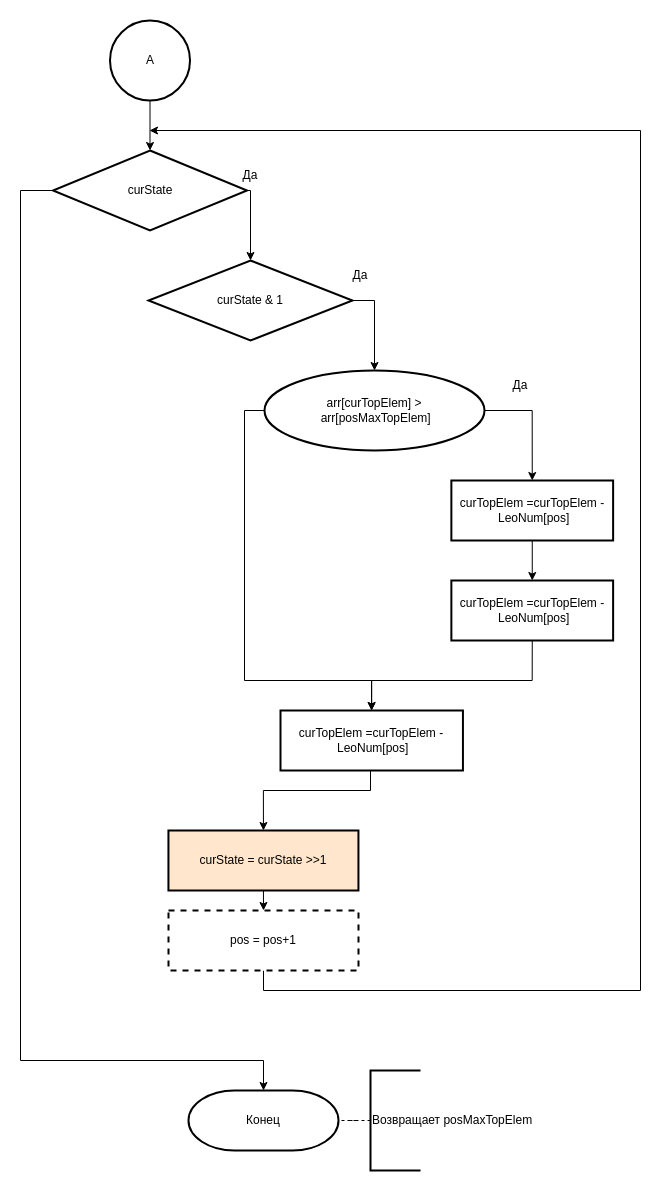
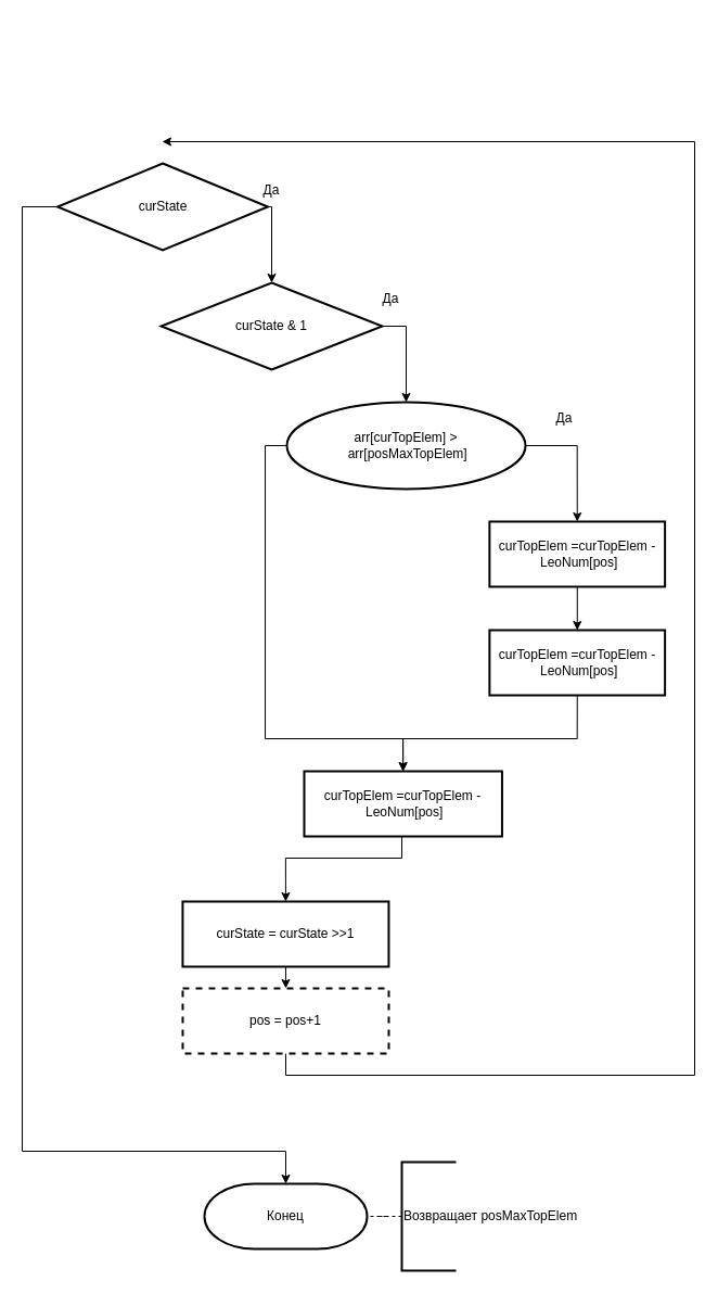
- <mxCell id="4" value="А" style="ellipse;whiteSpace=wrap;html=1;aspect=fixed;strokeWidth=2;" parent="1" vertex="1"><mxGeometry x="109.51" y="20" width="80" height="80" as="geometry" /></mxCell>
- <mxCell id="3" style="edgeStyle=orthogonalEdgeStyle;rounded=0;orthogonalLoop=1;jettySize=auto;html=1;entryX=0.5;entryY=0;entryDx=0;entryDy=0;" parent="1" source="4" target="24" edge="1"><mxGeometry relative="1" as="geometry" /></mxCell>
- <mxCell id="8" value="curState = curState &amp;gt;&amp;gt;1" style="rounded=0;whiteSpace=wrap;html=1;absoluteArcSize=1;arcSize=14;strokeWidth=2;fillColor=#ffe6cc;" parent="1" vertex="1"><mxGeometry x="167.94" y="830" width="190" height="60" as="geometry" /></mxCell>
+ <mxCell id="8" value="curState = curState &amp;gt;&amp;gt;1" style="rounded=0;whiteSpace=wrap;html=1;absoluteArcSize=1;arcSize=14;strokeWidth=2;" parent="1" vertex="1"><mxGeometry x="167.94" y="830" width="190" height="60" as="geometry" /></mxCell>
